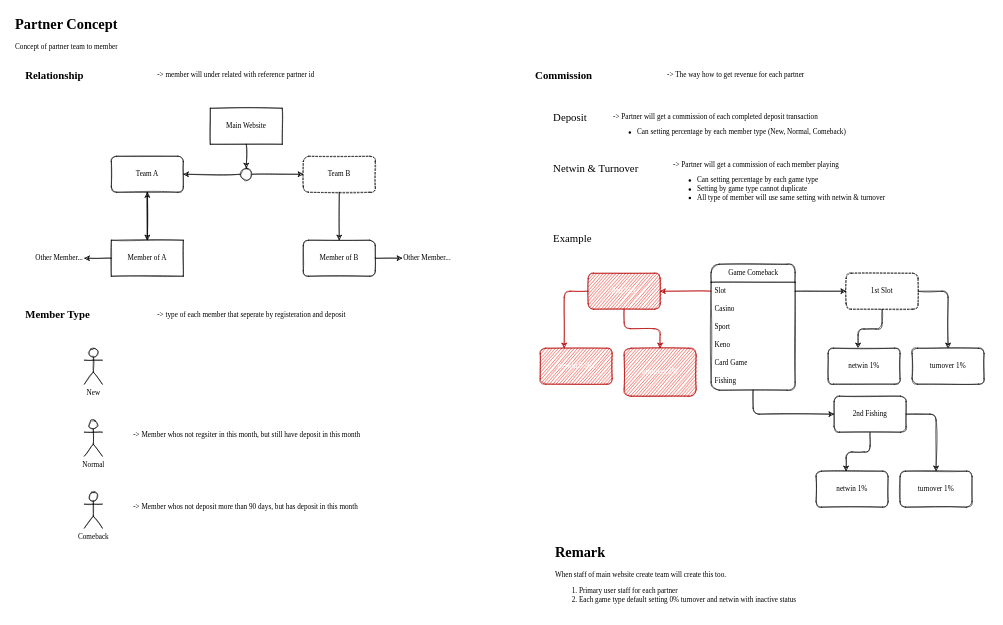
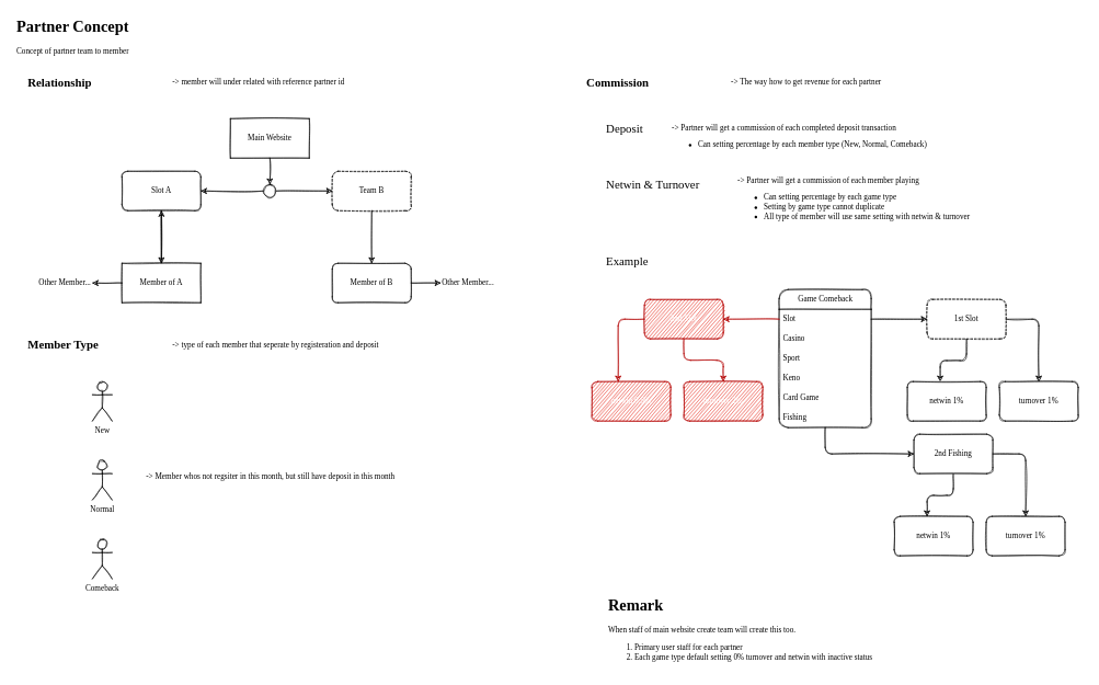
- <mxCell id="10" value="Team A" style="whiteSpace=wrap;html=1;fontFamily=Fira Code;rounded=1;sketch=1;" parent="6" vertex="1"><mxGeometry y="80" width="120" height="60" as="geometry" /></mxCell>
+ <mxCell id="10" value="Slot A" style="whiteSpace=wrap;html=1;fontFamily=Fira Code;rounded=1;sketch=1;" parent="6" vertex="1"><mxGeometry y="80" width="120" height="60" as="geometry" /></mxCell>
- <mxCell id="62" value="turnover 2%" style="rounded=1;whiteSpace=wrap;html=1;sketch=1;fontFamily=Fira Code;fontSize=12;fontColor=#ffffff;strokeColor=#B20000;fillColor=#e51400;" parent="1" vertex="1"><mxGeometry x="1040" y="580" width="120" height="80" as="geometry" /></mxCell>
+ <mxCell id="62" value="turnover 2%" style="rounded=1;whiteSpace=wrap;html=1;sketch=1;fontFamily=Fira Code;fontSize=12;fontColor=#ffffff;strokeColor=#B20000;fillColor=#e51400;" parent="1" vertex="1"><mxGeometry x="1040" y="580" width="120" height="60" as="geometry" /></mxCell>
- <mxCell id="33" value="-&amp;gt; Member whos not deposit more than 90 days, but has deposit in this month" style="text;html=1;strokeColor=none;fillColor=none;align=left;verticalAlign=middle;whiteSpace=wrap;rounded=0;sketch=1;fontFamily=Fira Code;fontSize=12;fontColor=default;" parent="31" vertex="1"><mxGeometry x="80" y="10" width="510" height="30" as="geometry" /></mxCell>
